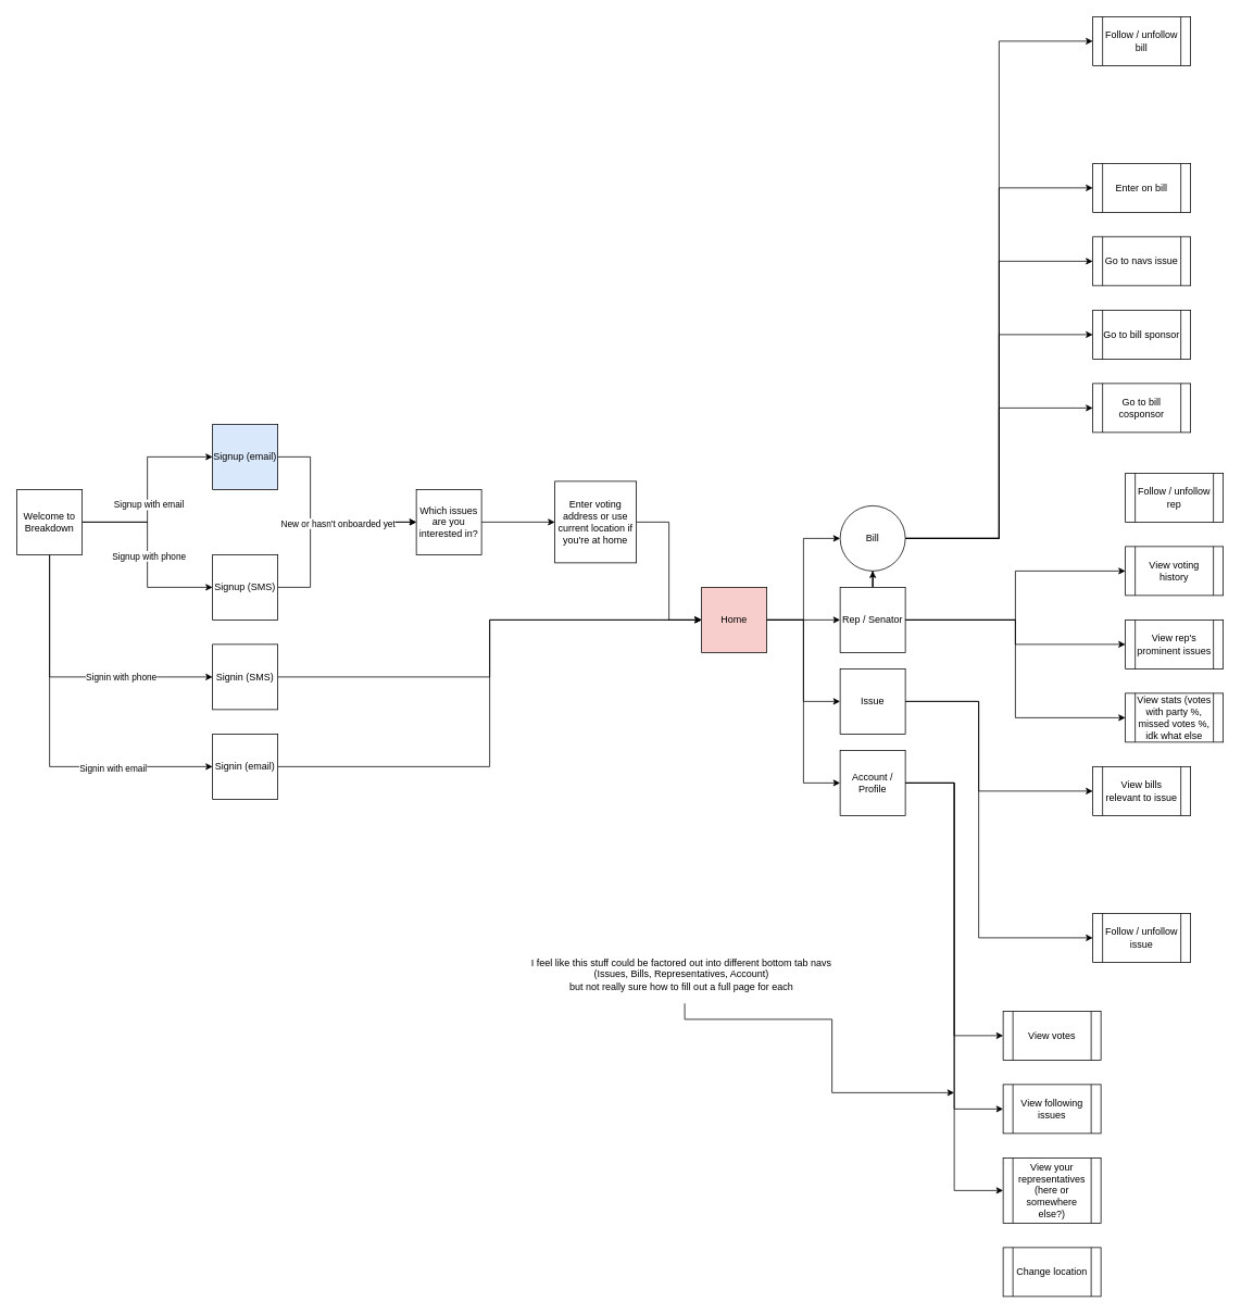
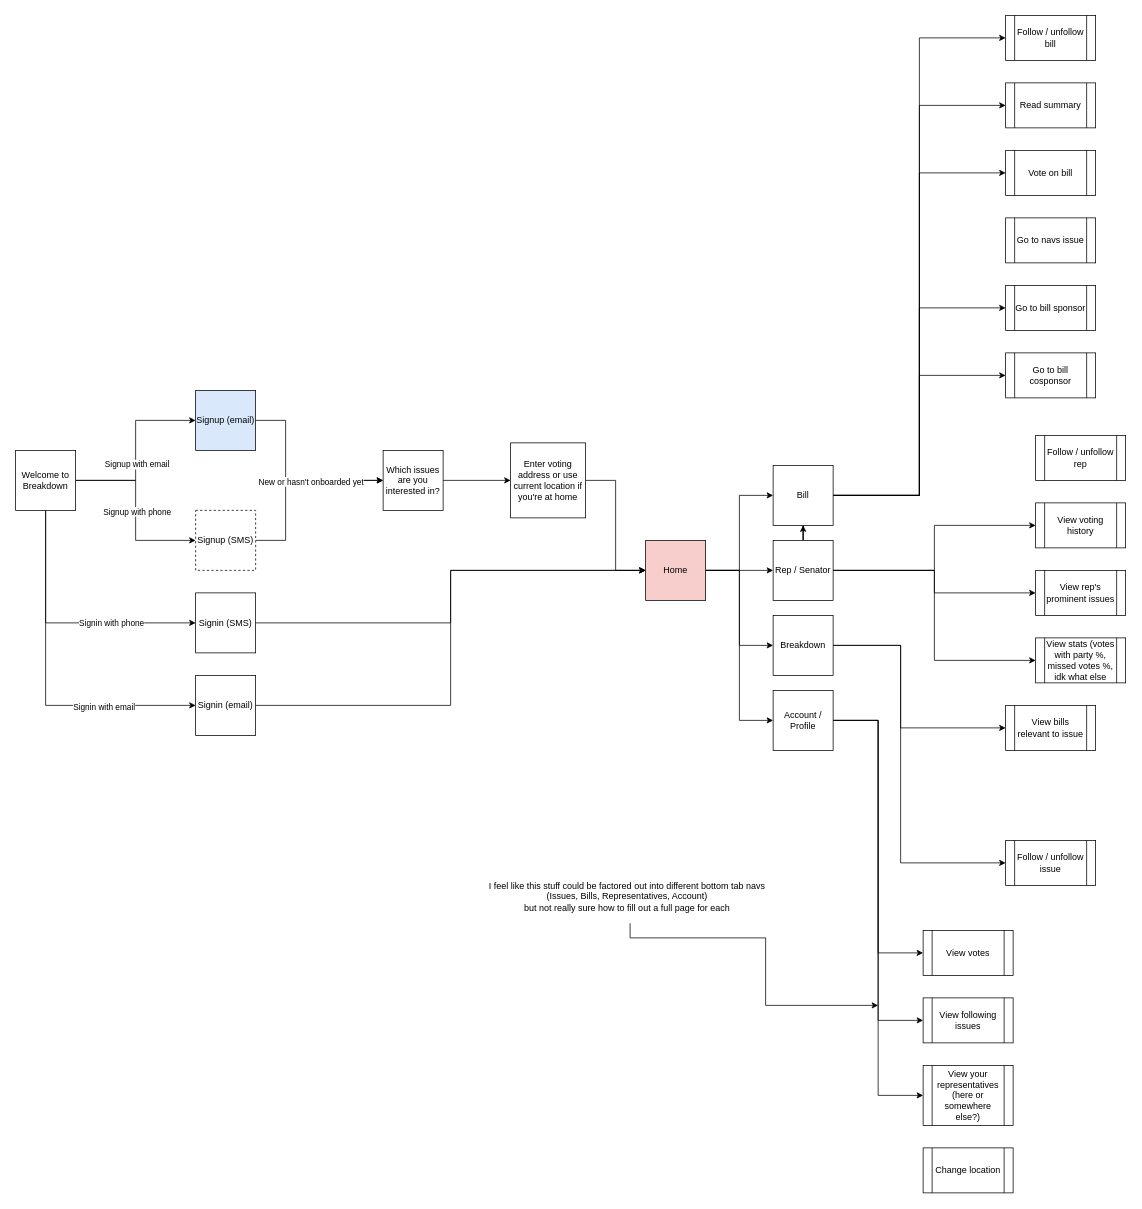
+ <mxCell id="33" style="edgeStyle=orthogonalEdgeStyle;rounded=0;orthogonalLoop=1;jettySize=auto;html=1;entryX=0;entryY=0.5;entryDx=0;entryDy=0;" edge="1" parent="1" source="35" target="44"><mxGeometry relative="1" as="geometry" /></mxCell>
+ <mxCell id="44" value="Read summary" style="shape=process;whiteSpace=wrap;html=1;backgroundOutline=1;" vertex="1" parent="1"><mxGeometry x="1340" y="110" width="120" height="60" as="geometry" /></mxCell>
- <mxCell id="45" value="Enter on bill" style="shape=process;whiteSpace=wrap;html=1;backgroundOutline=1;" vertex="1" parent="1"><mxGeometry x="1340" y="200" width="120" height="60" as="geometry" /></mxCell>
+ <mxCell id="45" value="Vote on bill" style="shape=process;whiteSpace=wrap;html=1;backgroundOutline=1;" vertex="1" parent="1"><mxGeometry x="1340" y="200" width="120" height="60" as="geometry" /></mxCell>
- <mxCell id="31" style="edgeStyle=orthogonalEdgeStyle;rounded=0;orthogonalLoop=1;jettySize=auto;html=1;entryX=0;entryY=0.5;entryDx=0;entryDy=0;" edge="1" parent="1" source="35" target="46"><mxGeometry relative="1" as="geometry" /></mxCell>
- <mxCell id="35" value="Bill" style="ellipse;whiteSpace=wrap;html=1;aspect=fixed;" vertex="1" parent="1"><mxGeometry x="1030" y="620" width="80" height="80" as="geometry" /></mxCell>
+ <mxCell id="35" value="Bill" style="whiteSpace=wrap;html=1;aspect=fixed;" vertex="1" parent="1"><mxGeometry x="1030" y="620" width="80" height="80" as="geometry" /></mxCell>
- <mxCell id="15" value="Signup (SMS)" style="whiteSpace=wrap;html=1;aspect=fixed;" vertex="1" parent="1"><mxGeometry x="260" y="680" width="80" height="80" as="geometry" /></mxCell>
+ <mxCell id="15" value="Signup (SMS)" style="whiteSpace=wrap;html=1;aspect=fixed;dashed=1;" vertex="1" parent="1"><mxGeometry x="260" y="680" width="80" height="80" as="geometry" /></mxCell>
- <mxCell id="43" value="Issue" style="whiteSpace=wrap;html=1;aspect=fixed;" vertex="1" parent="1"><mxGeometry x="1030" y="820" width="80" height="80" as="geometry" /></mxCell>
+ <mxCell id="43" value="Breakdown" style="whiteSpace=wrap;html=1;aspect=fixed;" vertex="1" parent="1"><mxGeometry x="1030" y="820" width="80" height="80" as="geometry" /></mxCell>
